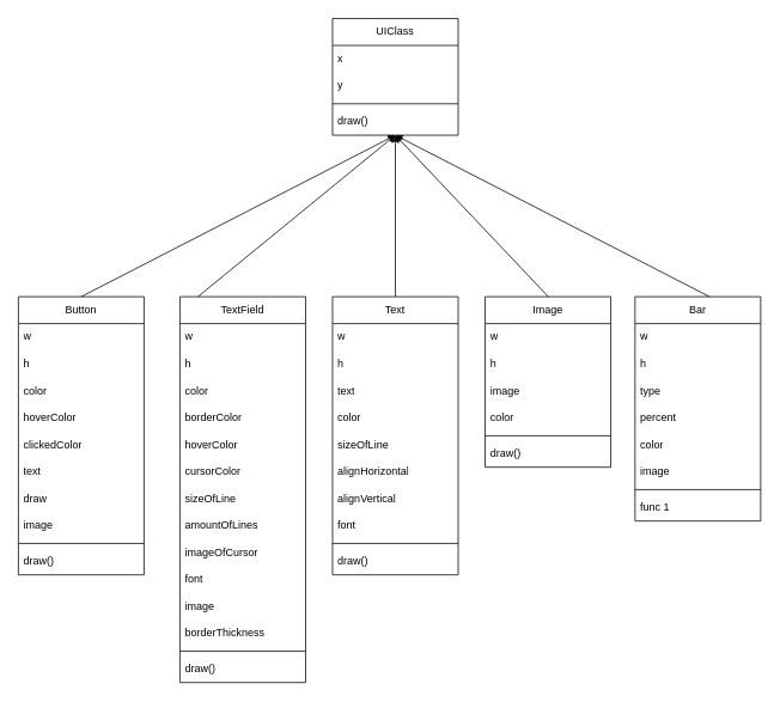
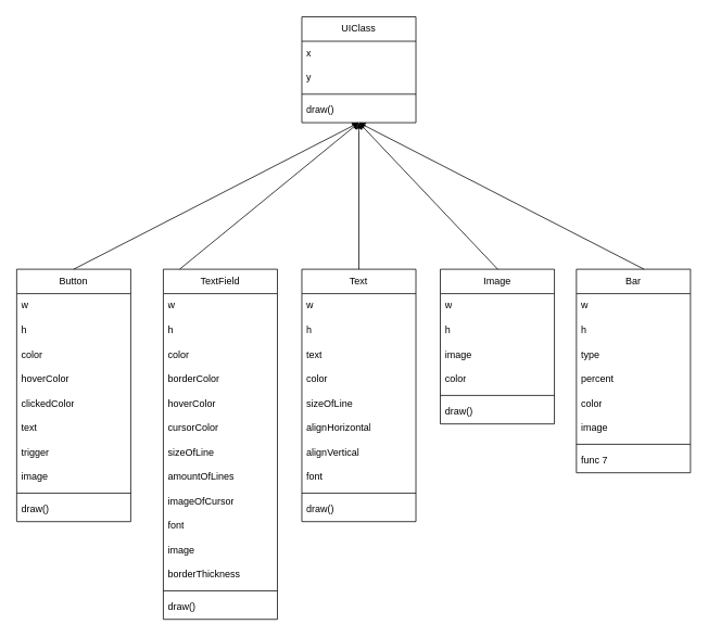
- <mxCell id="14" value="draw" style="text;strokeColor=none;fillColor=none;align=left;verticalAlign=middle;spacingLeft=4;spacingRight=4;overflow=hidden;points=[[0,0.5],[1,0.5]];portConstraint=eastwest;rotatable=0;whiteSpace=wrap;html=1;rounded=0;" parent="7" vertex="1"><mxGeometry y="210" width="140" height="30" as="geometry" /></mxCell>
+ <mxCell id="14" value="trigger" style="text;strokeColor=none;fillColor=none;align=left;verticalAlign=middle;spacingLeft=4;spacingRight=4;overflow=hidden;points=[[0,0.5],[1,0.5]];portConstraint=eastwest;rotatable=0;whiteSpace=wrap;html=1;rounded=0;" parent="7" vertex="1"><mxGeometry y="210" width="140" height="30" as="geometry" /></mxCell>
- <mxCell id="59" value="func 1" style="text;strokeColor=none;fillColor=none;align=left;verticalAlign=middle;spacingLeft=4;spacingRight=4;overflow=hidden;points=[[0,0.5],[1,0.5]];portConstraint=eastwest;rotatable=0;whiteSpace=wrap;html=1;rounded=0;" parent="51" vertex="1"><mxGeometry y="220" width="140" height="30" as="geometry" /></mxCell>
+ <mxCell id="59" value="func 7" style="text;strokeColor=none;fillColor=none;align=left;verticalAlign=middle;spacingLeft=4;spacingRight=4;overflow=hidden;points=[[0,0.5],[1,0.5]];portConstraint=eastwest;rotatable=0;whiteSpace=wrap;html=1;rounded=0;" parent="51" vertex="1"><mxGeometry y="220" width="140" height="30" as="geometry" /></mxCell>
